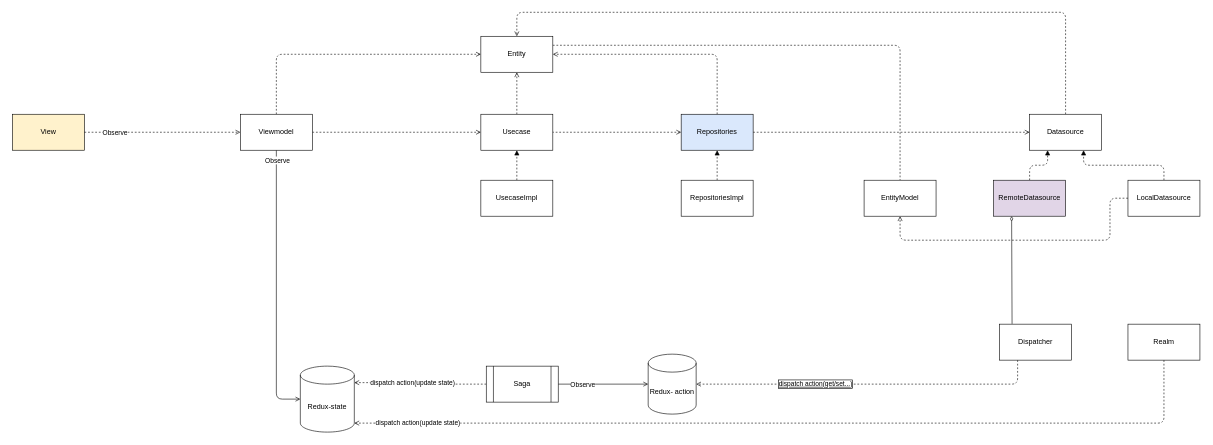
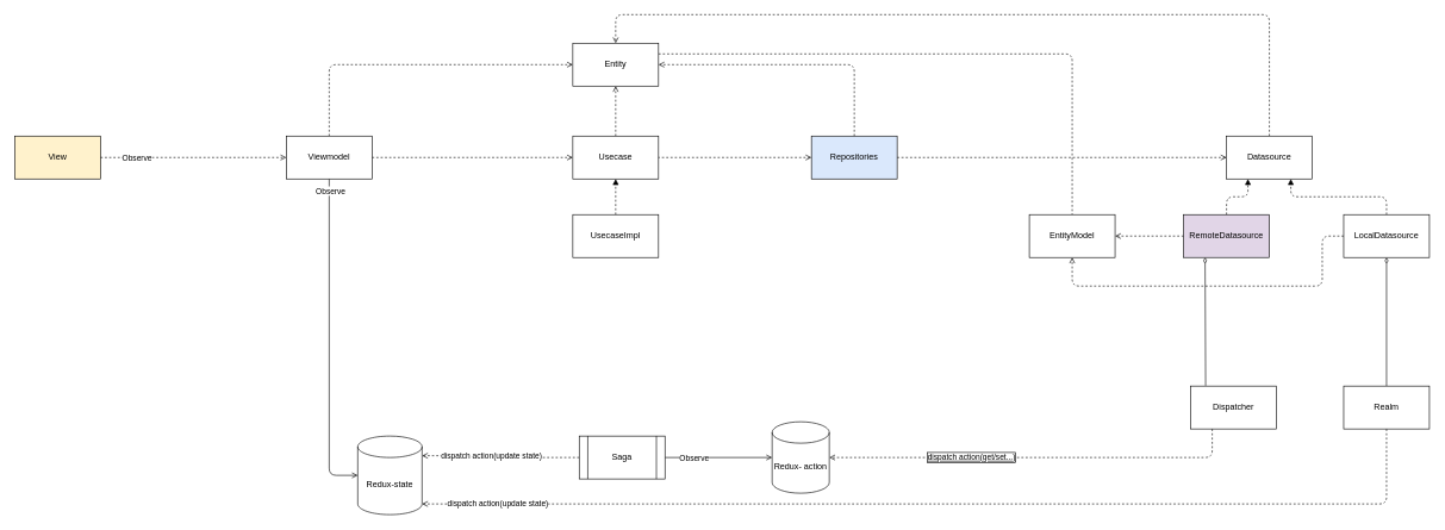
- <mxCell id="20" style="edgeStyle=orthogonalEdgeStyle;html=1;exitX=0.5;exitY=0;exitDx=0;exitDy=0;entryX=0.5;entryY=1;entryDx=0;entryDy=0;dashed=1;startArrow=none;startFill=0;endArrow=block;endFill=1;" edge="1" parent="1" source="21" target="7"><mxGeometry relative="1" as="geometry" /></mxCell>
- <mxCell id="21" value="RepositoriesImpl" style="rounded=0;whiteSpace=wrap;html=1;" vertex="1" parent="1"><mxGeometry x="1135" y="300" width="120" height="60" as="geometry" /></mxCell>
+ <mxCell id="15" style="edgeStyle=orthogonalEdgeStyle;html=1;exitX=0;exitY=0.5;exitDx=0;exitDy=0;entryX=1;entryY=0.5;entryDx=0;entryDy=0;dashed=1;labelBorderColor=default;strokeWidth=1;startArrow=none;startFill=0;endArrow=open;endFill=0;" edge="1" parent="1" source="16" target="45"><mxGeometry relative="1" as="geometry" /></mxCell>
+ <mxCell id="11" style="html=1;exitX=0.5;exitY=1;exitDx=0;exitDy=0;entryX=0.5;entryY=0;entryDx=0;entryDy=0;startArrow=diamondThin;startFill=0;endArrow=none;endFill=0;strokeWidth=1;edgeStyle=orthogonalEdgeStyle;" edge="1" parent="1" source="13" target="30"><mxGeometry relative="1" as="geometry" /></mxCell>
